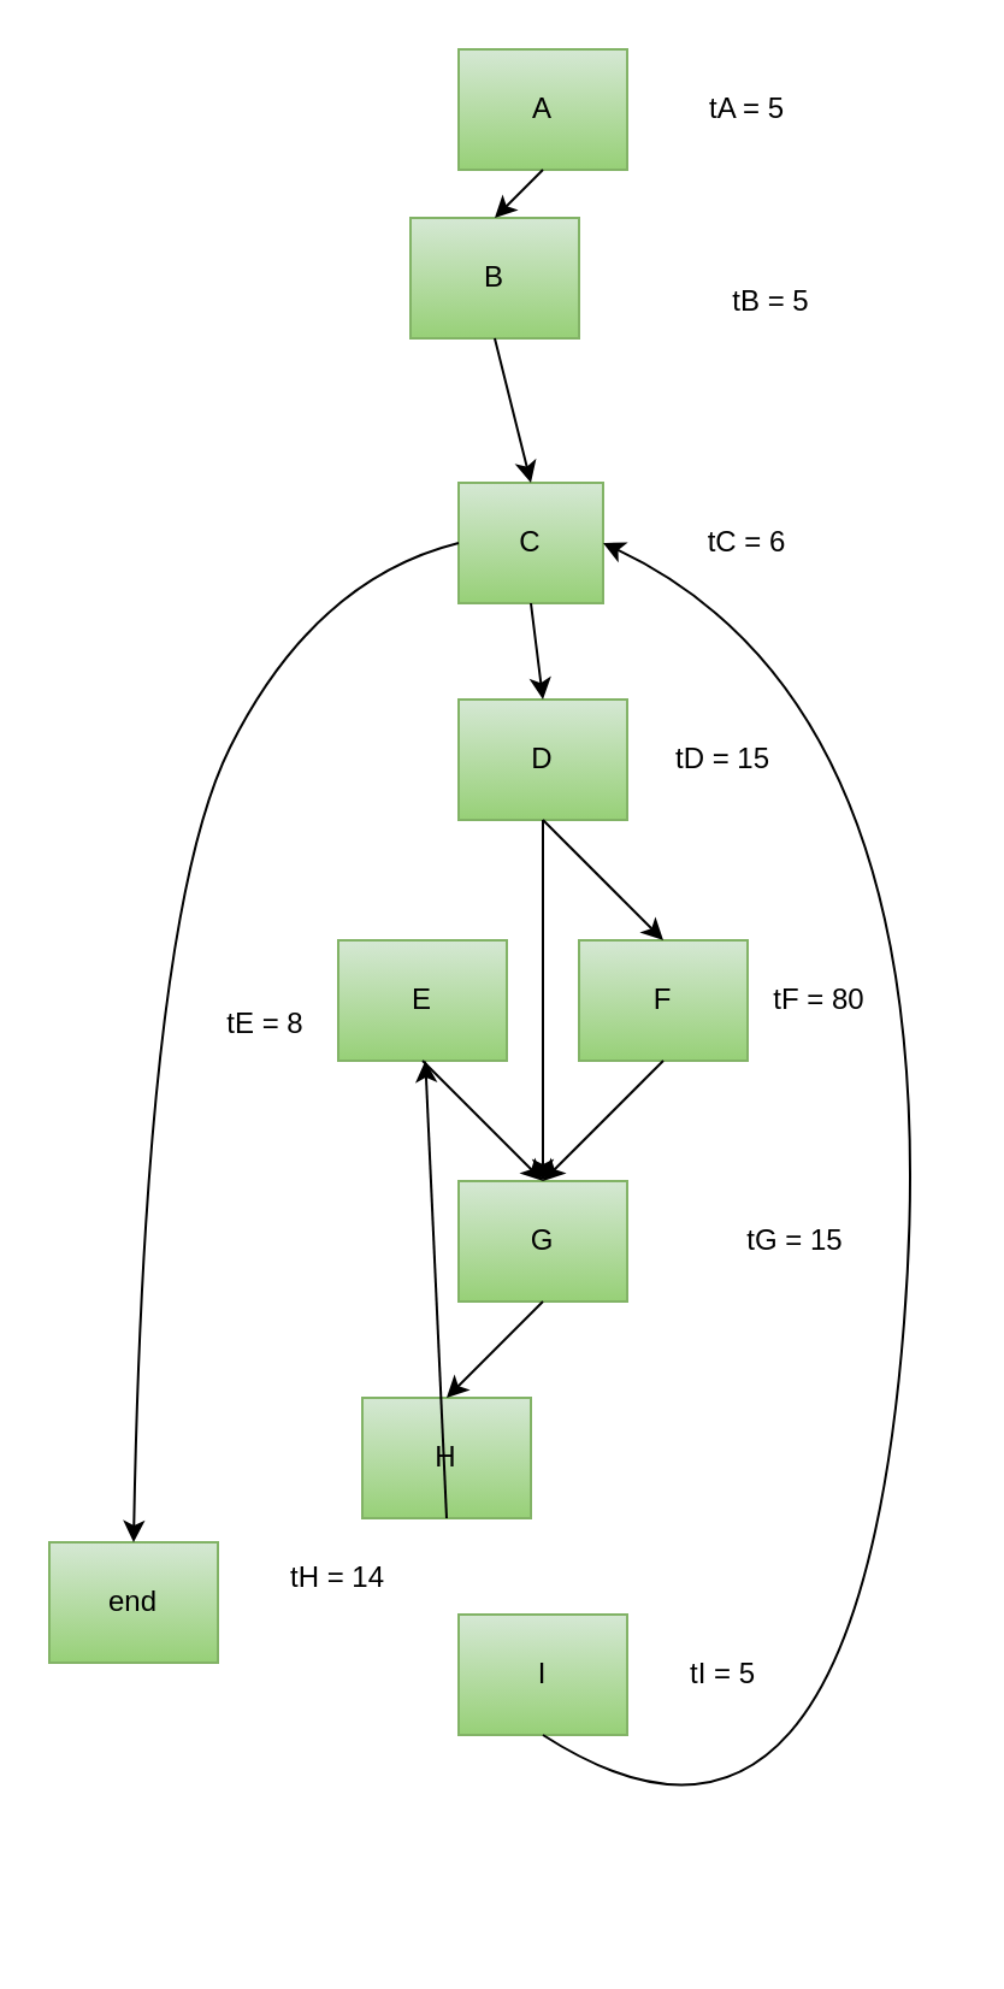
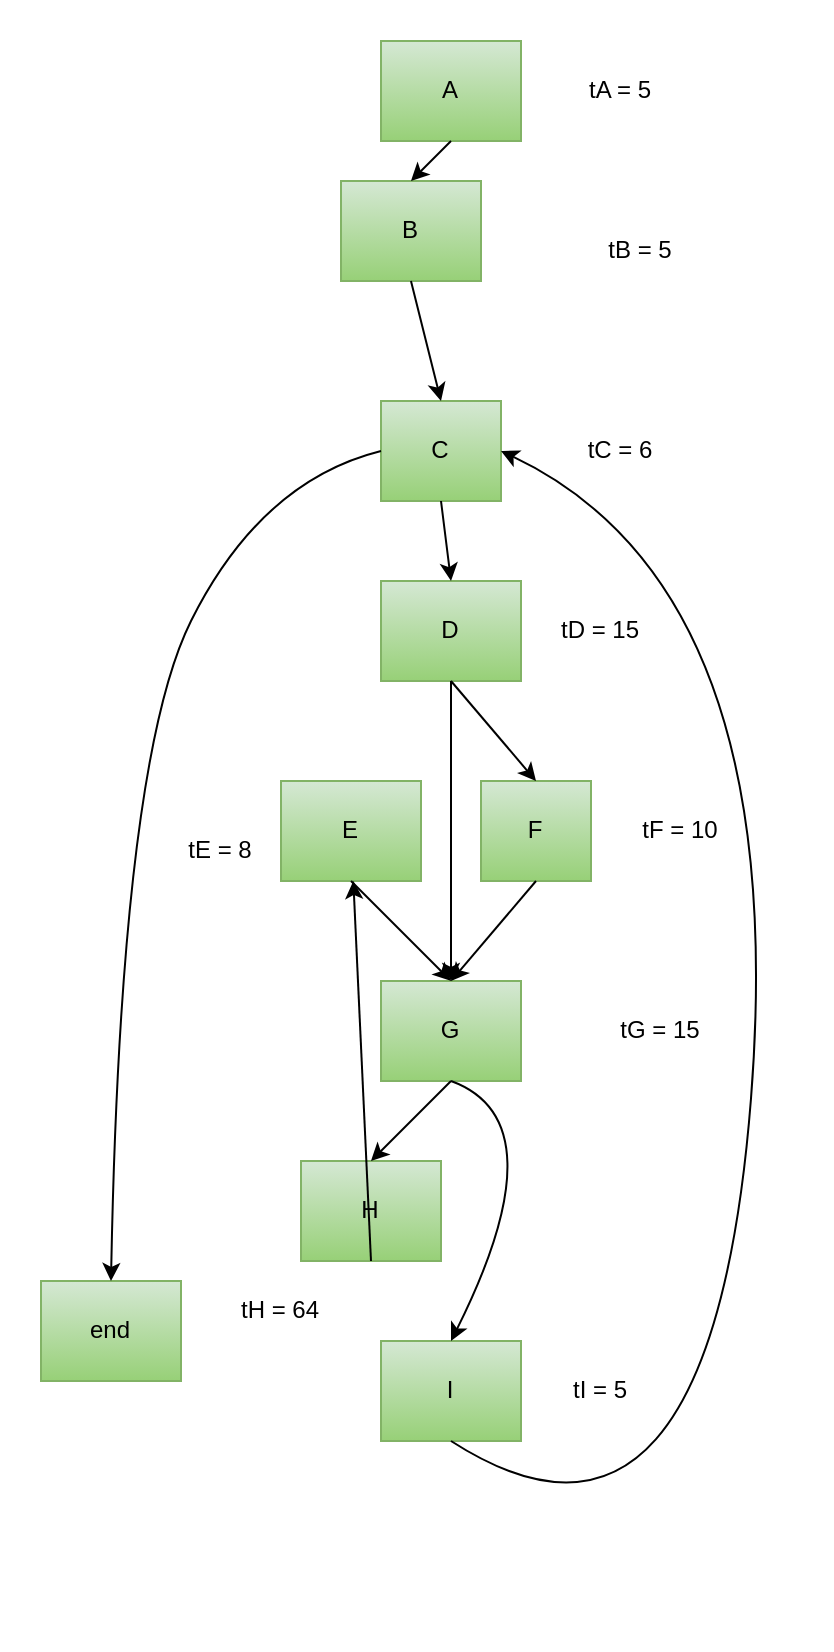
- <mxCell id="7" value="F" style="rounded=0;whiteSpace=wrap;html=1;fillColor=#d5e8d4;gradientColor=#97d077;strokeColor=#82b366;" vertex="1" parent="1"><mxGeometry x="240" y="390" width="70" height="50" as="geometry" /></mxCell>
+ <mxCell id="7" value="F" style="rounded=0;whiteSpace=wrap;html=1;fillColor=#d5e8d4;gradientColor=#97d077;strokeColor=#82b366;" vertex="1" parent="1"><mxGeometry x="240" y="390" width="55" height="50" as="geometry" /></mxCell>
- <mxCell id="27" value="tF = 80" style="text;html=1;strokeColor=none;fillColor=none;align=center;verticalAlign=middle;whiteSpace=wrap;rounded=0;" vertex="1" parent="1"><mxGeometry x="310" y="400" width="60" height="30" as="geometry" /></mxCell>
+ <mxCell id="27" value="tF = 10" style="text;html=1;strokeColor=none;fillColor=none;align=center;verticalAlign=middle;whiteSpace=wrap;rounded=0;" vertex="1" parent="1"><mxGeometry x="310" y="400" width="60" height="30" as="geometry" /></mxCell>
+ <mxCell id="21" value="" style="curved=1;endArrow=classic;html=1;rounded=0;exitX=0.5;exitY=1;exitDx=0;exitDy=0;entryX=0.5;entryY=0;entryDx=0;entryDy=0;" edge="1" parent="1" source="8" target="10"><mxGeometry width="50" height="50" relative="1" as="geometry"><mxPoint x="250" y="550" as="sourcePoint" /><mxPoint x="300" y="500" as="targetPoint" /><Array as="points"><mxPoint x="280" y="560" /></Array></mxGeometry></mxCell>
- <mxCell id="30" value="tH = 14" style="text;html=1;strokeColor=none;fillColor=none;align=center;verticalAlign=middle;whiteSpace=wrap;rounded=0;" vertex="1" parent="1"><mxGeometry x="110" y="640" width="60" height="30" as="geometry" /></mxCell>
+ <mxCell id="30" value="tH = 64" style="text;html=1;strokeColor=none;fillColor=none;align=center;verticalAlign=middle;whiteSpace=wrap;rounded=0;" vertex="1" parent="1"><mxGeometry x="110" y="640" width="60" height="30" as="geometry" /></mxCell>
